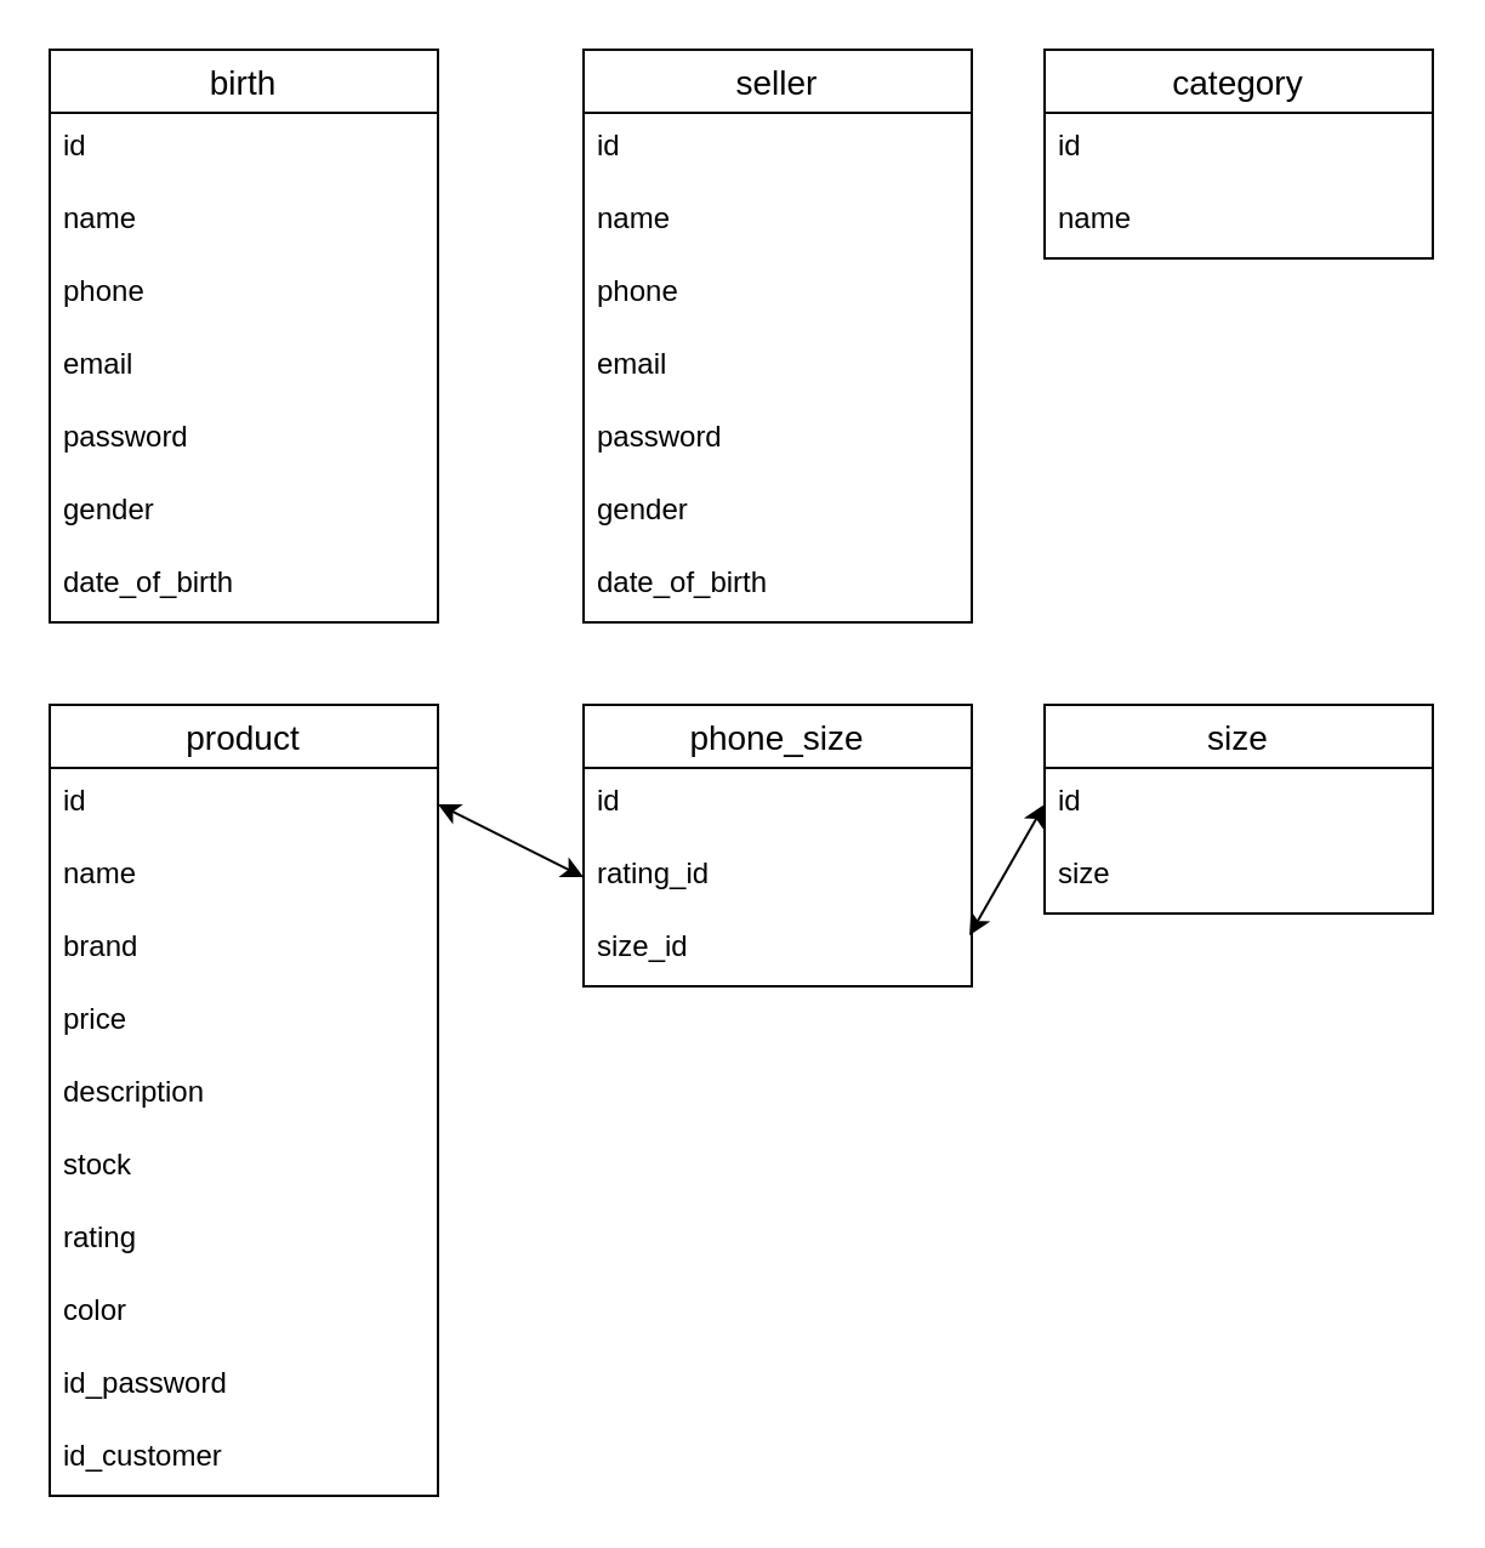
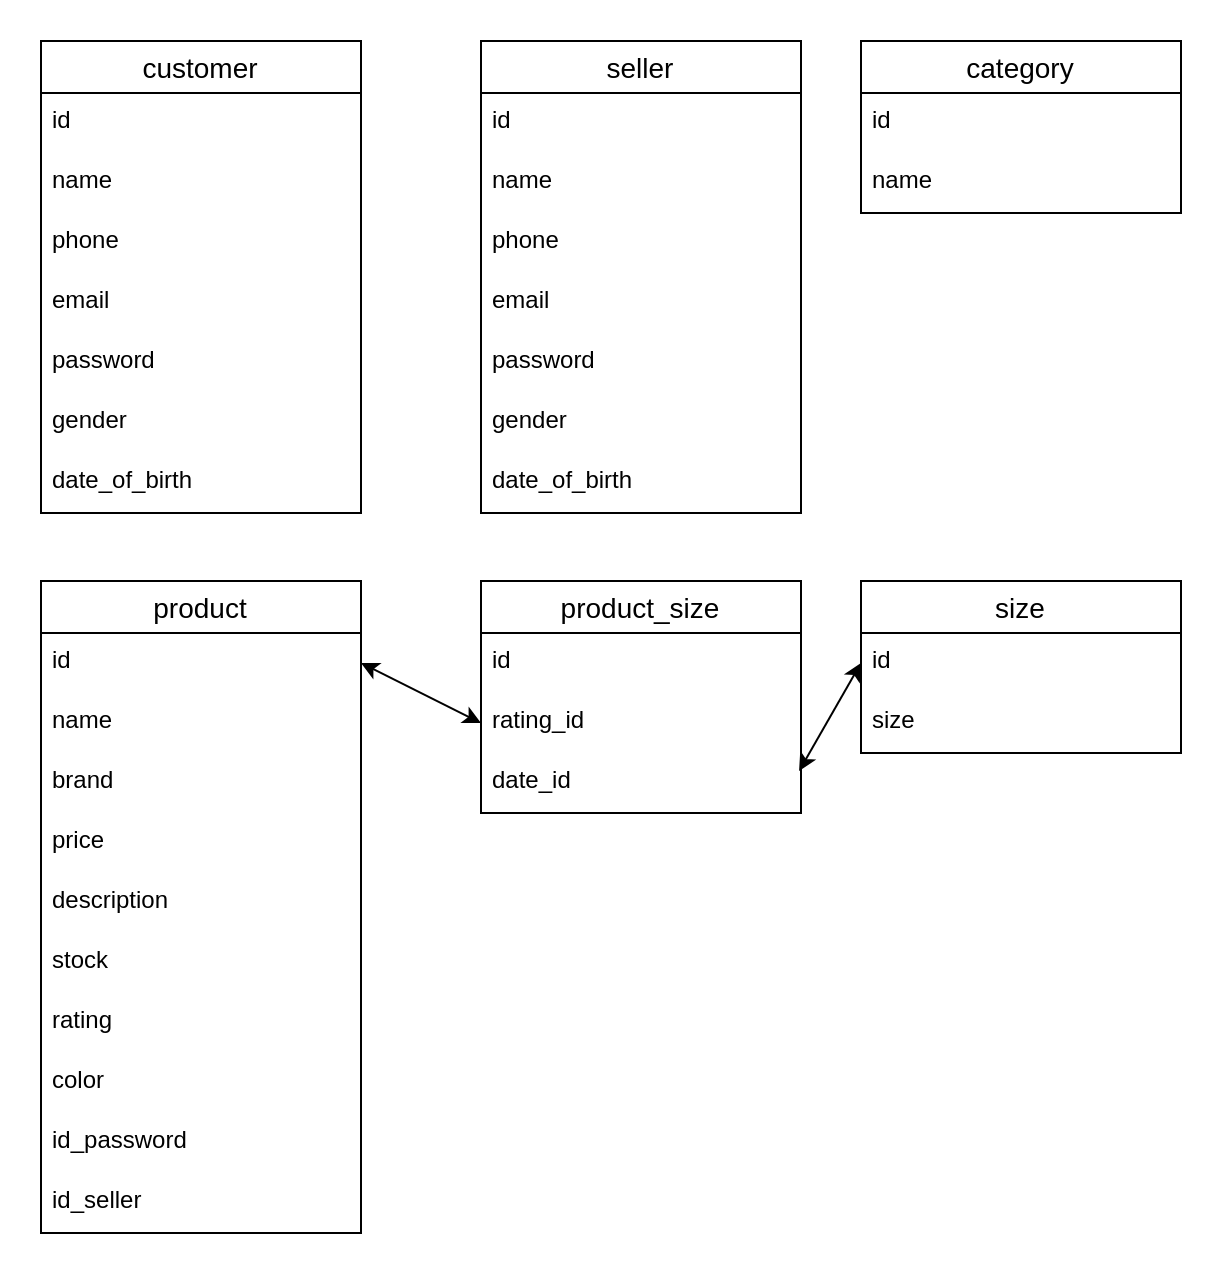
- <mxCell id="2" value="birth" style="swimlane;fontStyle=0;childLayout=stackLayout;horizontal=1;startSize=26;horizontalStack=0;resizeParent=1;resizeParentMax=0;resizeLast=0;collapsible=1;marginBottom=0;align=center;fontSize=14;" vertex="1" parent="1"><mxGeometry x="20" y="20" width="160" height="236" as="geometry" /></mxCell>
+ <mxCell id="2" value="customer" style="swimlane;fontStyle=0;childLayout=stackLayout;horizontal=1;startSize=26;horizontalStack=0;resizeParent=1;resizeParentMax=0;resizeLast=0;collapsible=1;marginBottom=0;align=center;fontSize=14;" vertex="1" parent="1"><mxGeometry x="20" y="20" width="160" height="236" as="geometry" /></mxCell>
- <mxCell id="32" value="phone_size" style="swimlane;fontStyle=0;childLayout=stackLayout;horizontal=1;startSize=26;horizontalStack=0;resizeParent=1;resizeParentMax=0;resizeLast=0;collapsible=1;marginBottom=0;align=center;fontSize=14;" vertex="1" parent="1"><mxGeometry x="240" y="290" width="160" height="116" as="geometry" /></mxCell>
+ <mxCell id="32" value="product_size" style="swimlane;fontStyle=0;childLayout=stackLayout;horizontal=1;startSize=26;horizontalStack=0;resizeParent=1;resizeParentMax=0;resizeLast=0;collapsible=1;marginBottom=0;align=center;fontSize=14;" vertex="1" parent="1"><mxGeometry x="240" y="290" width="160" height="116" as="geometry" /></mxCell>
- <mxCell id="35" value="size_id" style="text;strokeColor=none;fillColor=none;spacingLeft=4;spacingRight=4;overflow=hidden;rotatable=0;points=[[0,0.5],[1,0.5]];portConstraint=eastwest;fontSize=12;" vertex="1" parent="32"><mxGeometry y="86" width="160" height="30" as="geometry" /></mxCell>
+ <mxCell id="35" value="date_id" style="text;strokeColor=none;fillColor=none;spacingLeft=4;spacingRight=4;overflow=hidden;rotatable=0;points=[[0,0.5],[1,0.5]];portConstraint=eastwest;fontSize=12;" vertex="1" parent="32"><mxGeometry y="86" width="160" height="30" as="geometry" /></mxCell>
- <mxCell id="31" value="id_customer" style="text;strokeColor=none;fillColor=none;spacingLeft=4;spacingRight=4;overflow=hidden;rotatable=0;points=[[0,0.5],[1,0.5]];portConstraint=eastwest;fontSize=12;" vertex="1" parent="21"><mxGeometry y="296" width="160" height="30" as="geometry" /></mxCell>
+ <mxCell id="31" value="id_seller" style="text;strokeColor=none;fillColor=none;spacingLeft=4;spacingRight=4;overflow=hidden;rotatable=0;points=[[0,0.5],[1,0.5]];portConstraint=eastwest;fontSize=12;" vertex="1" parent="21"><mxGeometry y="296" width="160" height="30" as="geometry" /></mxCell>
